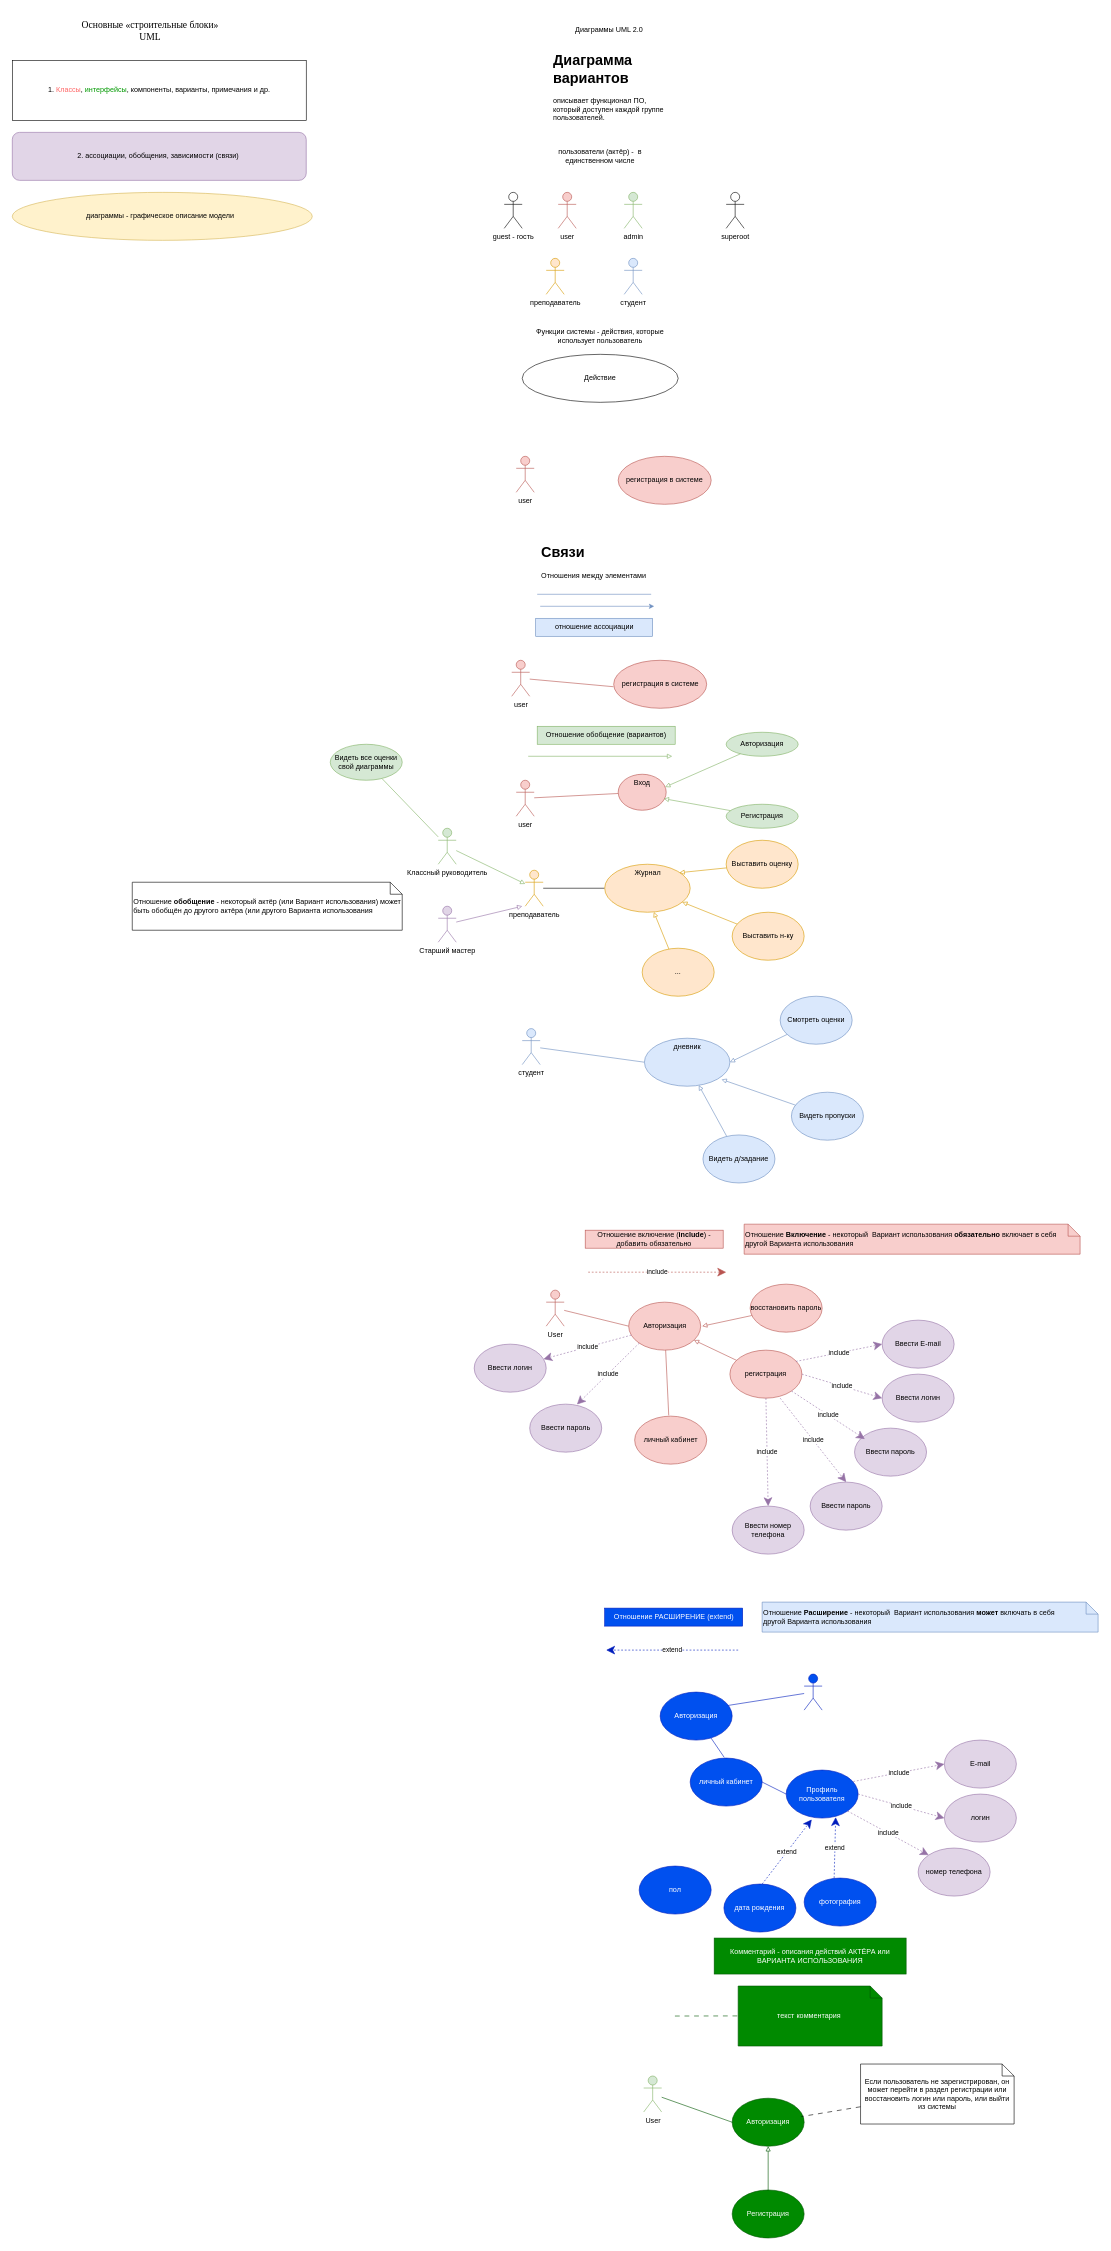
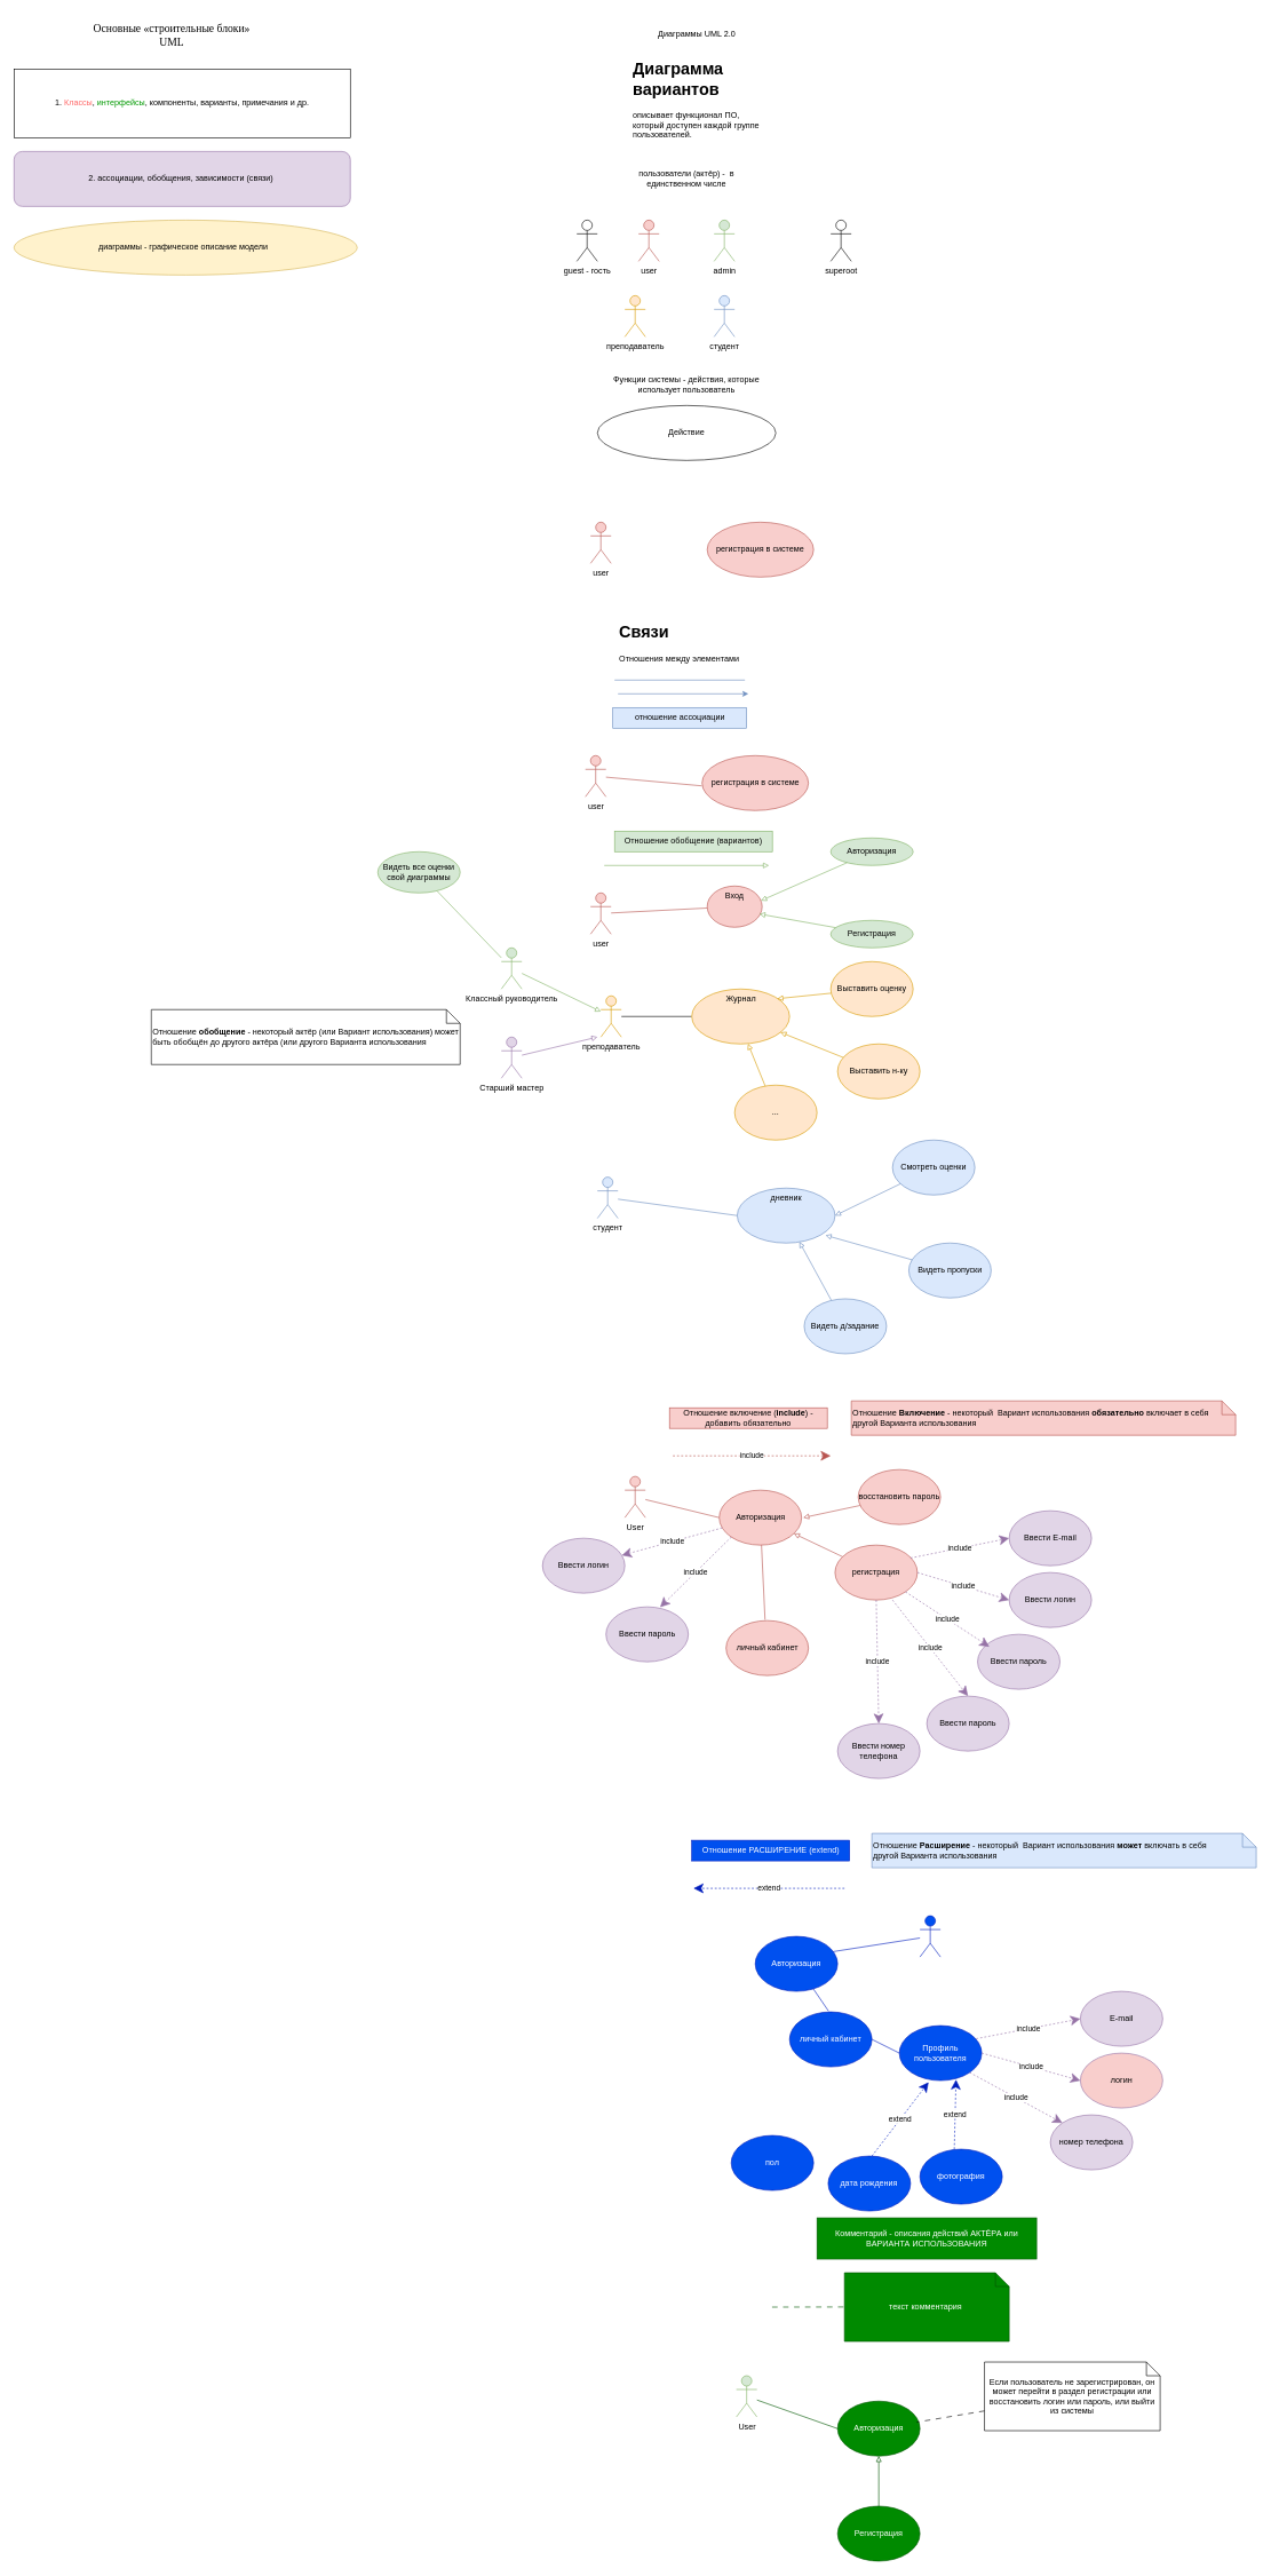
- <mxCell id="53" value="Видеть пропуски" style="ellipse;whiteSpace=wrap;html=1;fillColor=#dae8fc;strokeColor=#6c8ebf;" vertex="1" parent="1"><mxGeometry x="1318.75" y="1820" width="120" height="80" as="geometry" /></mxCell>
+ <mxCell id="53" value="Видеть пропуски" style="ellipse;whiteSpace=wrap;html=1;fillColor=#dae8fc;strokeColor=#6c8ebf;" vertex="1" parent="1"><mxGeometry x="1323.75" y="1810" width="120" height="80" as="geometry" /></mxCell>
- <mxCell id="96" value="логин" style="ellipse;whiteSpace=wrap;html=1;fillColor=#e1d5e7;strokeColor=#9673a6;" vertex="1" parent="1"><mxGeometry x="1573.75" y="2990" width="120" height="80" as="geometry" /></mxCell>
+ <mxCell id="96" value="логин" style="ellipse;whiteSpace=wrap;html=1;fillColor=#f8cecc;strokeColor=#9673a6;" vertex="1" parent="1"><mxGeometry x="1573.75" y="2990" width="120" height="80" as="geometry" /></mxCell>
